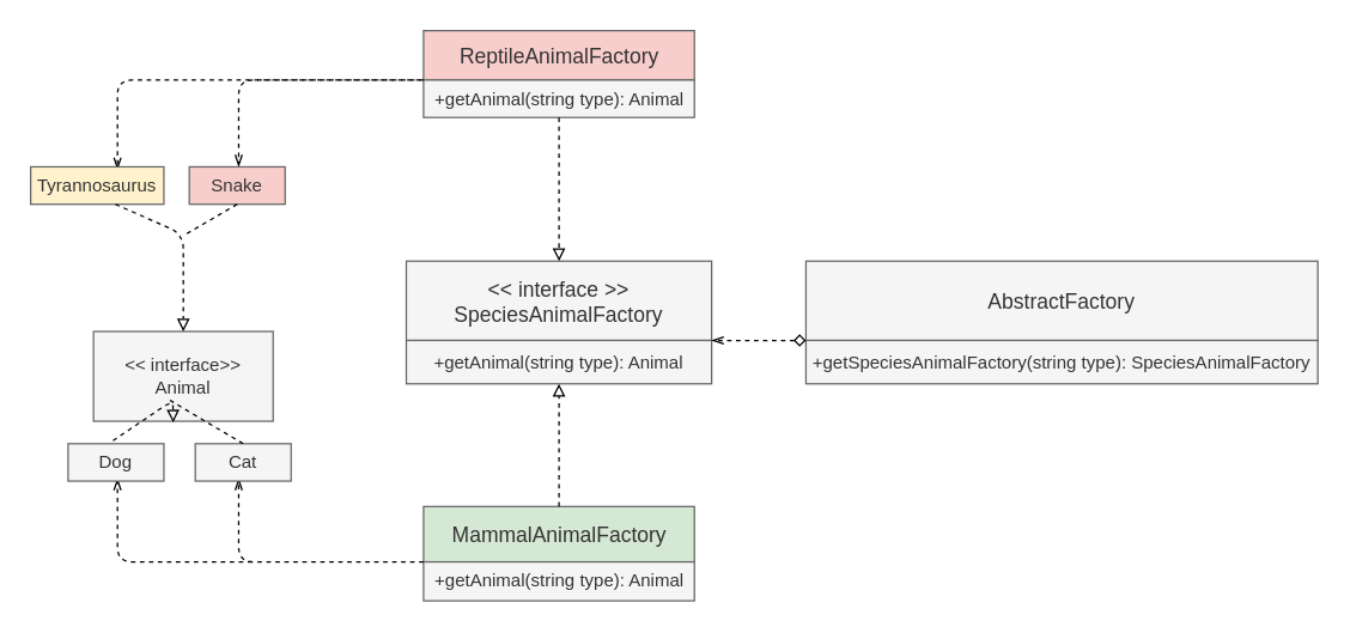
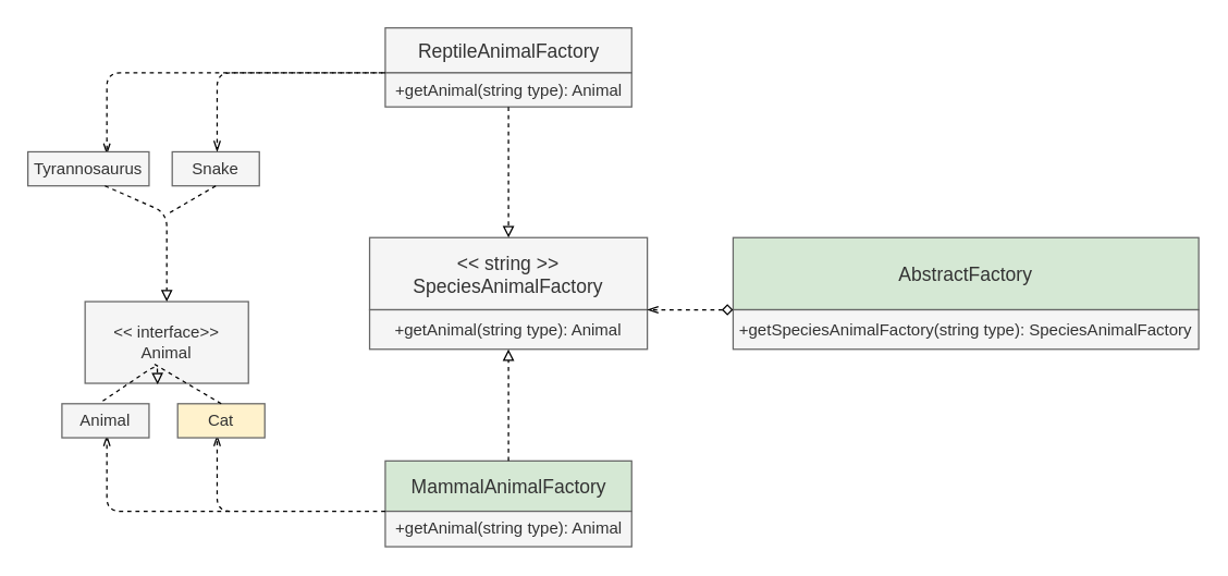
- <mxCell id="3" value="&lt;font style=&quot;font-size: 14px&quot;&gt;ReptileAnimalFactory&lt;/font&gt;" style="rounded=0;whiteSpace=wrap;html=1;fillColor=#f8cecc;strokeColor=#666666;fontColor=#333333;" vertex="1" parent="1"><mxGeometry x="282.5" y="20" width="181" height="33" as="geometry" /></mxCell>
+ <mxCell id="3" value="&lt;font style=&quot;font-size: 14px&quot;&gt;ReptileAnimalFactory&lt;/font&gt;" style="rounded=0;whiteSpace=wrap;html=1;fillColor=#f5f5f5;strokeColor=#666666;fontColor=#333333;" vertex="1" parent="1"><mxGeometry x="282.5" y="20" width="181" height="33" as="geometry" /></mxCell>
- <mxCell id="14" value="Tyrannosaurus" style="rounded=0;whiteSpace=wrap;html=1;fillColor=#fff2cc;strokeColor=#666666;fontColor=#333333;" vertex="1" parent="1"><mxGeometry x="20" y="111" width="89" height="25" as="geometry" /></mxCell>
+ <mxCell id="14" value="Tyrannosaurus" style="rounded=0;whiteSpace=wrap;html=1;fillColor=#f5f5f5;strokeColor=#666666;fontColor=#333333;" vertex="1" parent="1"><mxGeometry x="20" y="111" width="89" height="25" as="geometry" /></mxCell>
- <mxCell id="12" value="Snake" style="rounded=0;whiteSpace=wrap;html=1;fillColor=#f8cecc;strokeColor=#666666;fontColor=#333333;" vertex="1" parent="1"><mxGeometry x="126" y="111" width="64" height="25" as="geometry" /></mxCell>
+ <mxCell id="12" value="Snake" style="rounded=0;whiteSpace=wrap;html=1;fillColor=#f5f5f5;strokeColor=#666666;fontColor=#333333;" vertex="1" parent="1"><mxGeometry x="126" y="111" width="64" height="25" as="geometry" /></mxCell>
- <mxCell id="23" value="&lt;span style=&quot;font-size: 14px&quot;&gt;AbstractFactory&lt;/span&gt;" style="rounded=0;whiteSpace=wrap;html=1;fillColor=#f5f5f5;strokeColor=#666666;fontColor=#333333;" vertex="1" parent="1"><mxGeometry x="538" y="174" width="342" height="53" as="geometry" /></mxCell>
+ <mxCell id="23" value="&lt;span style=&quot;font-size: 14px&quot;&gt;AbstractFactory&lt;/span&gt;" style="rounded=0;whiteSpace=wrap;html=1;fillColor=#d5e8d4;strokeColor=#666666;fontColor=#333333;" vertex="1" parent="1"><mxGeometry x="538" y="174" width="342" height="53" as="geometry" /></mxCell>
- <mxCell id="2" value="&lt;span style=&quot;font-size: 14px&quot;&gt;&amp;lt;&amp;lt; interface &amp;gt;&amp;gt;&lt;/span&gt;&lt;br style=&quot;font-size: 14px&quot;&gt;&lt;span style=&quot;font-size: 14px&quot;&gt;SpeciesAnimalFactory&lt;/span&gt;" style="rounded=0;whiteSpace=wrap;html=1;fillColor=#f5f5f5;strokeColor=#666666;fontColor=#333333;" vertex="1" parent="1"><mxGeometry x="271" y="174" width="204" height="53" as="geometry" /></mxCell>
+ <mxCell id="2" value="&lt;span style=&quot;font-size: 14px&quot;&gt;&amp;lt;&amp;lt; string &amp;gt;&amp;gt;&lt;/span&gt;&lt;br style=&quot;font-size: 14px&quot;&gt;&lt;span style=&quot;font-size: 14px&quot;&gt;SpeciesAnimalFactory&lt;/span&gt;" style="rounded=0;whiteSpace=wrap;html=1;fillColor=#f5f5f5;strokeColor=#666666;fontColor=#333333;" vertex="1" parent="1"><mxGeometry x="271" y="174" width="204" height="53" as="geometry" /></mxCell>
- <mxCell id="15" value="Cat" style="rounded=0;whiteSpace=wrap;html=1;fillColor=#f5f5f5;strokeColor=#666666;fontColor=#333333;" vertex="1" parent="1"><mxGeometry x="130" y="296" width="64" height="25" as="geometry" /></mxCell>
+ <mxCell id="15" value="Cat" style="rounded=0;whiteSpace=wrap;html=1;fillColor=#fff2cc;strokeColor=#666666;fontColor=#333333;" vertex="1" parent="1"><mxGeometry x="130" y="296" width="64" height="25" as="geometry" /></mxCell>
- <mxCell id="17" value="Dog" style="rounded=0;whiteSpace=wrap;html=1;fillColor=#f5f5f5;strokeColor=#666666;fontColor=#333333;" vertex="1" parent="1"><mxGeometry x="45" y="296" width="64" height="25" as="geometry" /></mxCell>
+ <mxCell id="17" value="Animal" style="rounded=0;whiteSpace=wrap;html=1;fillColor=#f5f5f5;strokeColor=#666666;fontColor=#333333;" vertex="1" parent="1"><mxGeometry x="45" y="296" width="64" height="25" as="geometry" /></mxCell>
